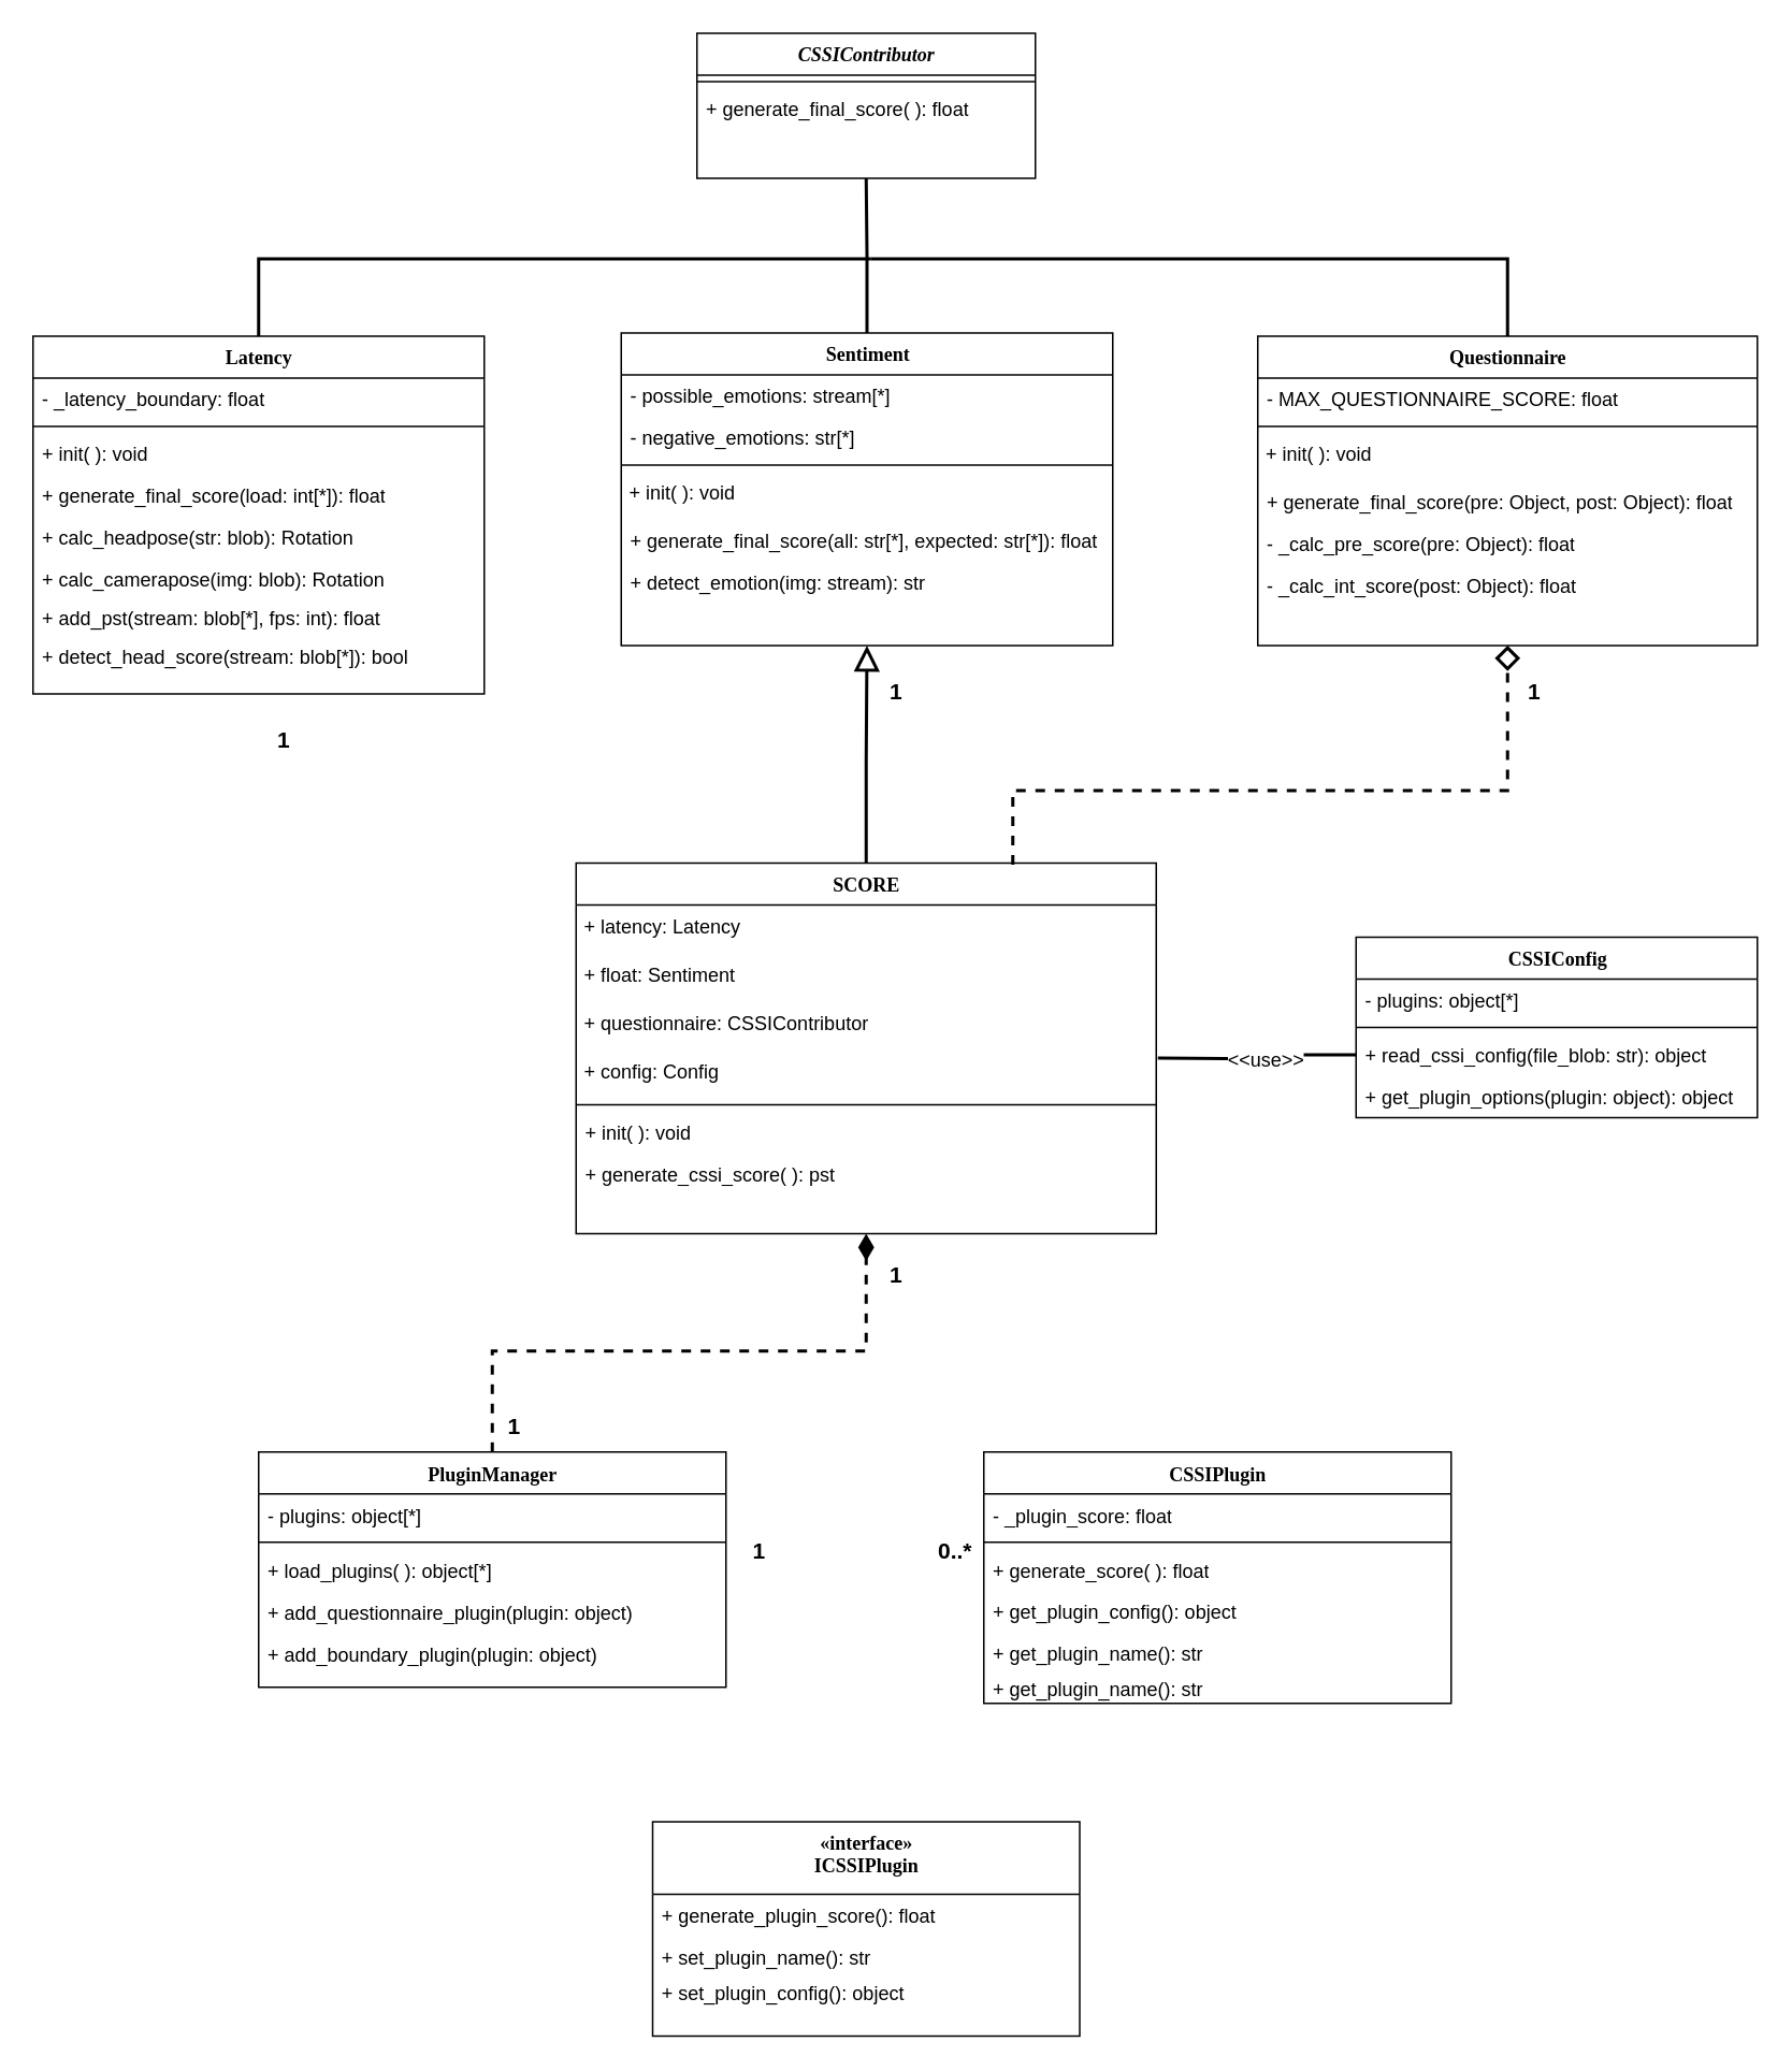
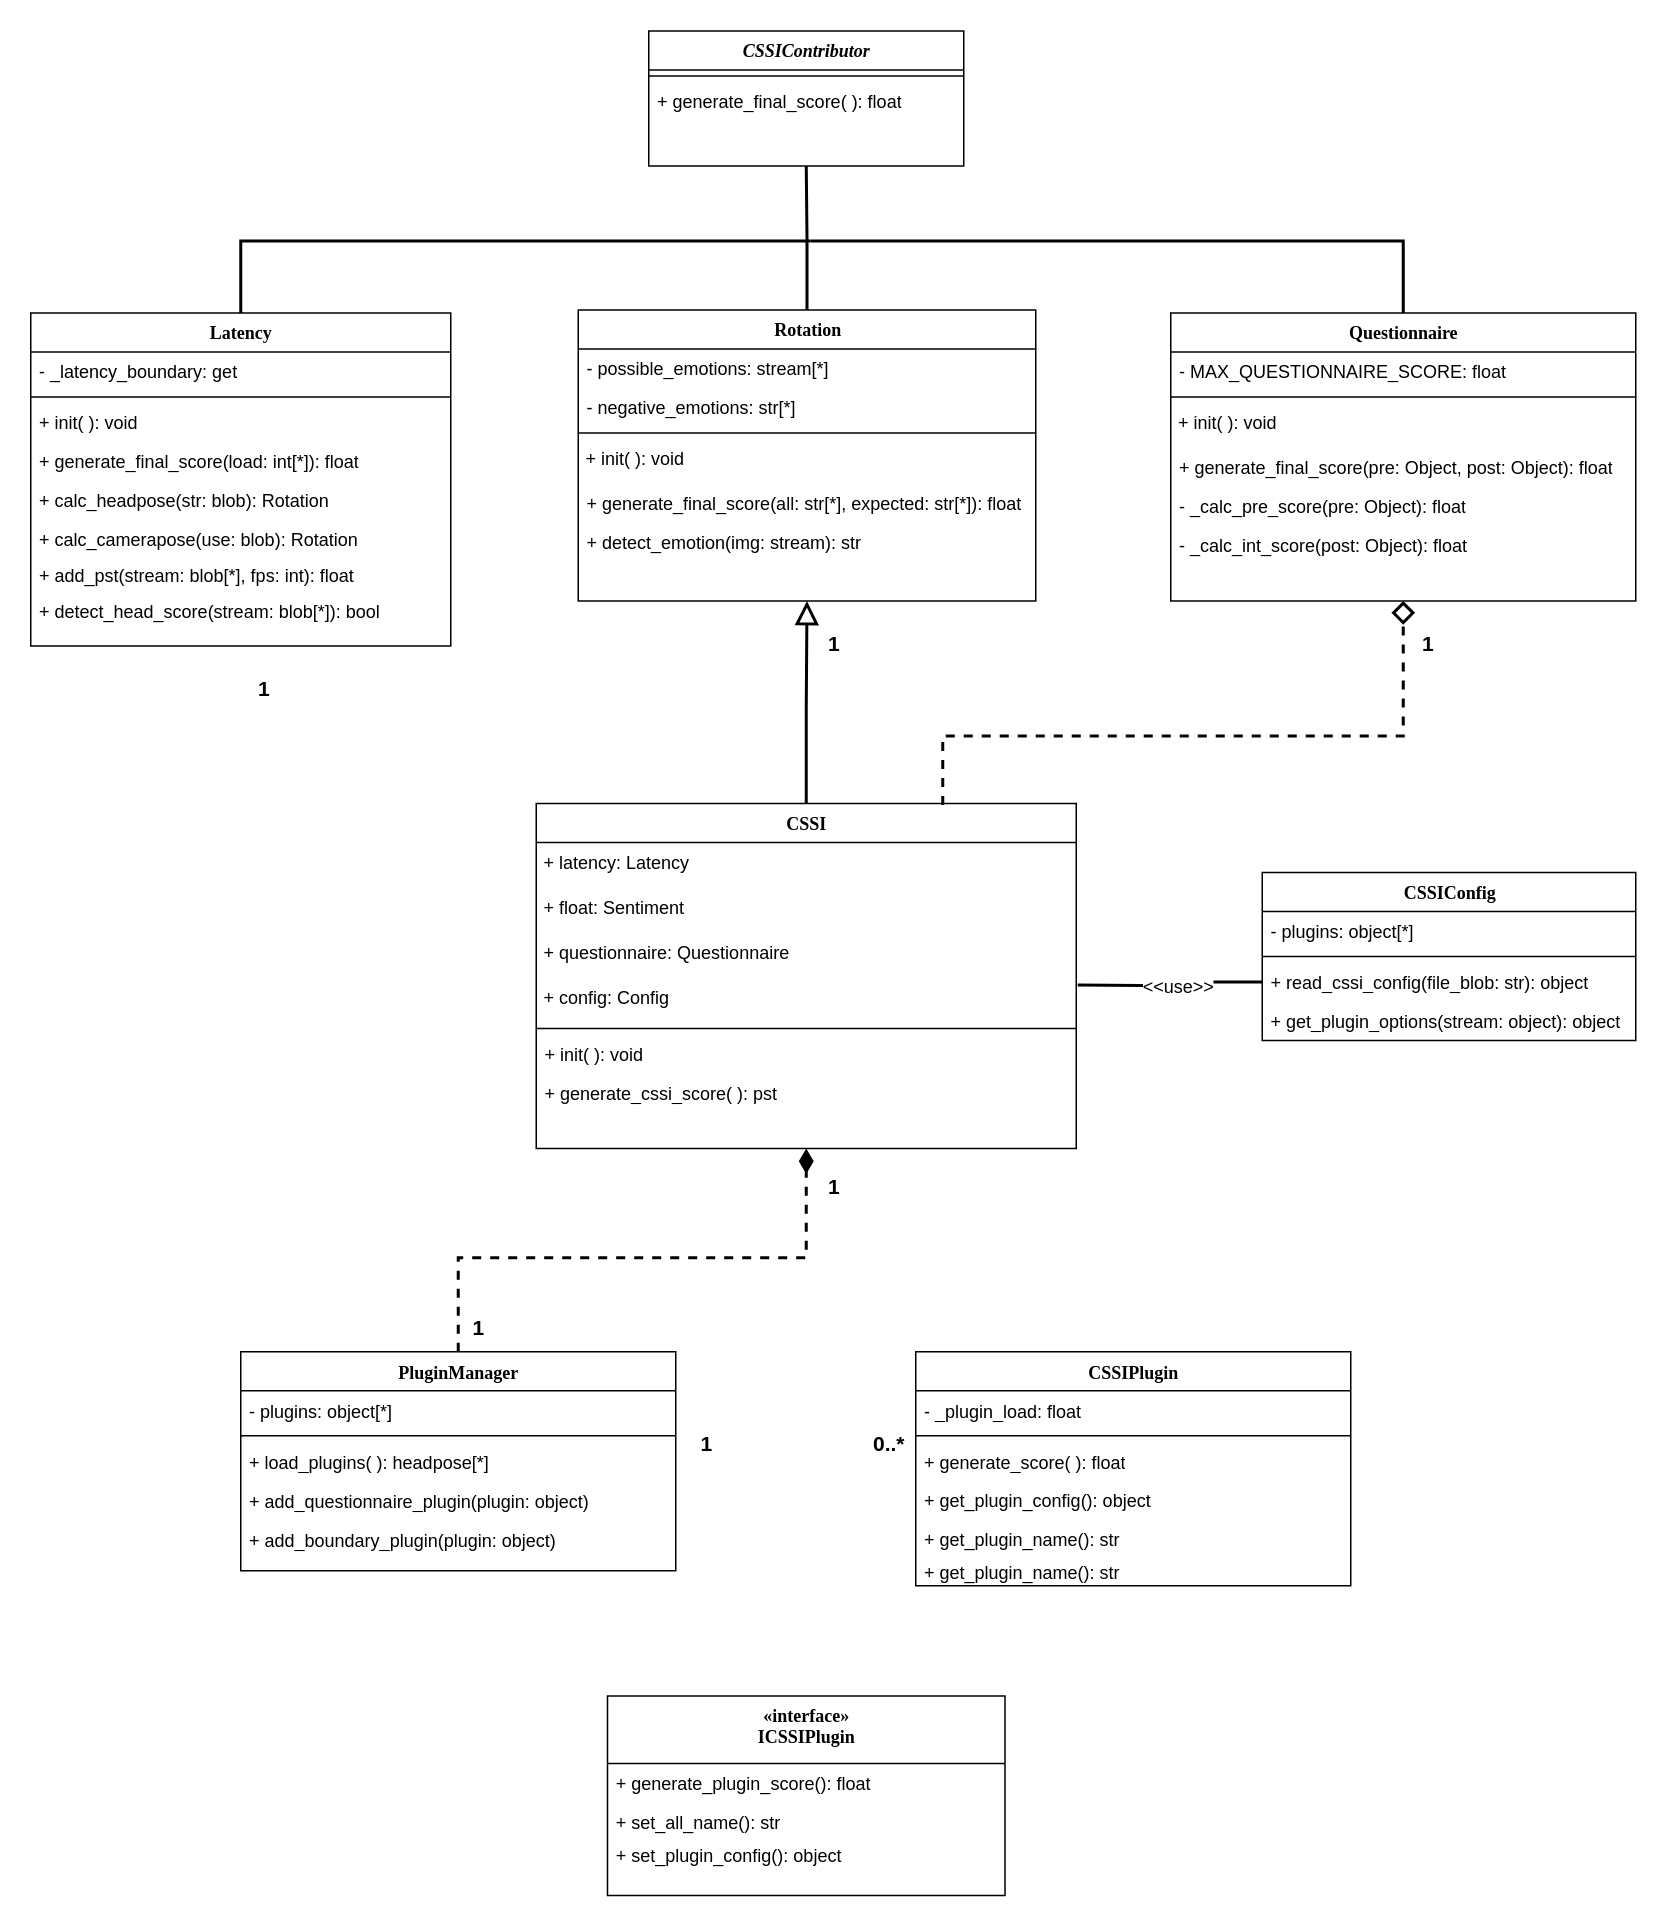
- <mxCell id="18" value="Sentiment" style="swimlane;html=1;fontStyle=1;align=center;verticalAlign=top;childLayout=stackLayout;horizontal=1;startSize=26;horizontalStack=0;resizeParent=1;resizeLast=0;collapsible=1;marginBottom=0;swimlaneFillColor=#ffffff;rounded=0;shadow=0;comic=0;labelBackgroundColor=none;strokeColor=#000000;strokeWidth=1;fillColor=none;fontFamily=Verdana;fontSize=12;fontColor=#000000;" parent="1" vertex="1"><mxGeometry x="385" y="206" width="305" height="194" as="geometry" /></mxCell>
+ <mxCell id="18" value="Rotation" style="swimlane;html=1;fontStyle=1;align=center;verticalAlign=top;childLayout=stackLayout;horizontal=1;startSize=26;horizontalStack=0;resizeParent=1;resizeLast=0;collapsible=1;marginBottom=0;swimlaneFillColor=#ffffff;rounded=0;shadow=0;comic=0;labelBackgroundColor=none;strokeColor=#000000;strokeWidth=1;fillColor=none;fontFamily=Verdana;fontSize=12;fontColor=#000000;" parent="1" vertex="1"><mxGeometry x="385" y="206" width="305" height="194" as="geometry" /></mxCell>
- <mxCell id="9" value="- _latency_boundary: float" style="text;strokeColor=none;fillColor=none;align=left;verticalAlign=top;spacingLeft=4;spacingRight=4;overflow=hidden;rotatable=0;points=[[0,0.5],[1,0.5]];portConstraint=eastwest;" parent="8" vertex="1"><mxGeometry y="26" width="280" height="26" as="geometry" /></mxCell>
+ <mxCell id="9" value="- _latency_boundary: get" style="text;strokeColor=none;fillColor=none;align=left;verticalAlign=top;spacingLeft=4;spacingRight=4;overflow=hidden;rotatable=0;points=[[0,0.5],[1,0.5]];portConstraint=eastwest;" parent="8" vertex="1"><mxGeometry y="26" width="280" height="26" as="geometry" /></mxCell>
- <mxCell id="14" value="+ calc_camerapose(img: blob): Rotation&lt;br&gt;&lt;br&gt;" style="text;html=1;strokeColor=none;fillColor=none;align=left;verticalAlign=top;spacingLeft=4;spacingRight=4;whiteSpace=wrap;overflow=hidden;rotatable=0;points=[[0,0.5],[1,0.5]];portConstraint=eastwest;" parent="8" vertex="1"><mxGeometry y="138" width="280" height="24" as="geometry" /></mxCell>
+ <mxCell id="14" value="+ calc_camerapose(use: blob): Rotation&lt;br&gt;&lt;br&gt;" style="text;html=1;strokeColor=none;fillColor=none;align=left;verticalAlign=top;spacingLeft=4;spacingRight=4;whiteSpace=wrap;overflow=hidden;rotatable=0;points=[[0,0.5],[1,0.5]];portConstraint=eastwest;" parent="8" vertex="1"><mxGeometry y="138" width="280" height="24" as="geometry" /></mxCell>
- <mxCell id="35" value="SCORE" style="swimlane;html=1;fontStyle=1;align=center;verticalAlign=top;childLayout=stackLayout;horizontal=1;startSize=26;horizontalStack=0;resizeParent=1;resizeLast=0;collapsible=1;marginBottom=0;swimlaneFillColor=#ffffff;rounded=0;shadow=0;comic=0;labelBackgroundColor=none;strokeColor=#000000;strokeWidth=1;fillColor=none;fontFamily=Verdana;fontSize=12;fontColor=#000000;" parent="1" vertex="1"><mxGeometry x="357" y="535" width="360" height="230" as="geometry" /></mxCell>
+ <mxCell id="35" value="CSSI" style="swimlane;html=1;fontStyle=1;align=center;verticalAlign=top;childLayout=stackLayout;horizontal=1;startSize=26;horizontalStack=0;resizeParent=1;resizeLast=0;collapsible=1;marginBottom=0;swimlaneFillColor=#ffffff;rounded=0;shadow=0;comic=0;labelBackgroundColor=none;strokeColor=#000000;strokeWidth=1;fillColor=none;fontFamily=Verdana;fontSize=12;fontColor=#000000;" parent="1" vertex="1"><mxGeometry x="357" y="535" width="360" height="230" as="geometry" /></mxCell>
- <mxCell id="38" value="&amp;nbsp;+ questionnaire: CSSIContributor" style="text;html=1;" vertex="1" parent="35"><mxGeometry y="86" width="360" height="30" as="geometry" /></mxCell>
+ <mxCell id="38" value="&amp;nbsp;+ questionnaire: Questionnaire" style="text;html=1;" vertex="1" parent="35"><mxGeometry y="86" width="360" height="30" as="geometry" /></mxCell>
- <mxCell id="6" value="+ get_plugin_options(plugin: object): object" style="text;html=1;strokeColor=none;fillColor=none;align=left;verticalAlign=top;spacingLeft=4;spacingRight=4;whiteSpace=wrap;overflow=hidden;rotatable=0;points=[[0,0.5],[1,0.5]];portConstraint=eastwest;" vertex="1" parent="2"><mxGeometry y="86" width="249" height="26" as="geometry" /></mxCell>
+ <mxCell id="6" value="+ get_plugin_options(stream: object): object" style="text;html=1;strokeColor=none;fillColor=none;align=left;verticalAlign=top;spacingLeft=4;spacingRight=4;whiteSpace=wrap;overflow=hidden;rotatable=0;points=[[0,0.5],[1,0.5]];portConstraint=eastwest;" vertex="1" parent="2"><mxGeometry y="86" width="249" height="26" as="geometry" /></mxCell>
- <mxCell id="55" value="- _plugin_score: float" style="text;html=1;strokeColor=none;fillColor=none;align=left;verticalAlign=top;spacingLeft=4;spacingRight=4;whiteSpace=wrap;overflow=hidden;rotatable=0;points=[[0,0.5],[1,0.5]];portConstraint=eastwest;" parent="54" vertex="1"><mxGeometry y="26" width="290" height="26" as="geometry" /></mxCell>
+ <mxCell id="55" value="- _plugin_load: float" style="text;html=1;strokeColor=none;fillColor=none;align=left;verticalAlign=top;spacingLeft=4;spacingRight=4;whiteSpace=wrap;overflow=hidden;rotatable=0;points=[[0,0.5],[1,0.5]];portConstraint=eastwest;" parent="54" vertex="1"><mxGeometry y="26" width="290" height="26" as="geometry" /></mxCell>
- <mxCell id="47" value="+ load_plugins( ): object[*]" style="text;html=1;strokeColor=none;fillColor=none;align=left;verticalAlign=top;spacingLeft=4;spacingRight=4;whiteSpace=wrap;overflow=hidden;rotatable=0;points=[[0,0.5],[1,0.5]];portConstraint=eastwest;" parent="44" vertex="1"><mxGeometry y="60" width="290" height="26" as="geometry" /></mxCell>
+ <mxCell id="47" value="+ load_plugins( ): headpose[*]" style="text;html=1;strokeColor=none;fillColor=none;align=left;verticalAlign=top;spacingLeft=4;spacingRight=4;whiteSpace=wrap;overflow=hidden;rotatable=0;points=[[0,0.5],[1,0.5]];portConstraint=eastwest;" parent="44" vertex="1"><mxGeometry y="60" width="290" height="26" as="geometry" /></mxCell>
- <mxCell id="52" value="+ set_plugin_name(): str" style="text;strokeColor=none;fillColor=none;align=left;verticalAlign=top;spacingLeft=4;spacingRight=4;overflow=hidden;rotatable=0;points=[[0,0.5],[1,0.5]];portConstraint=eastwest;" parent="50" vertex="1"><mxGeometry y="71" width="265" height="22" as="geometry" /></mxCell>
+ <mxCell id="52" value="+ set_all_name(): str" style="text;strokeColor=none;fillColor=none;align=left;verticalAlign=top;spacingLeft=4;spacingRight=4;overflow=hidden;rotatable=0;points=[[0,0.5],[1,0.5]];portConstraint=eastwest;" parent="50" vertex="1"><mxGeometry y="71" width="265" height="22" as="geometry" /></mxCell>
